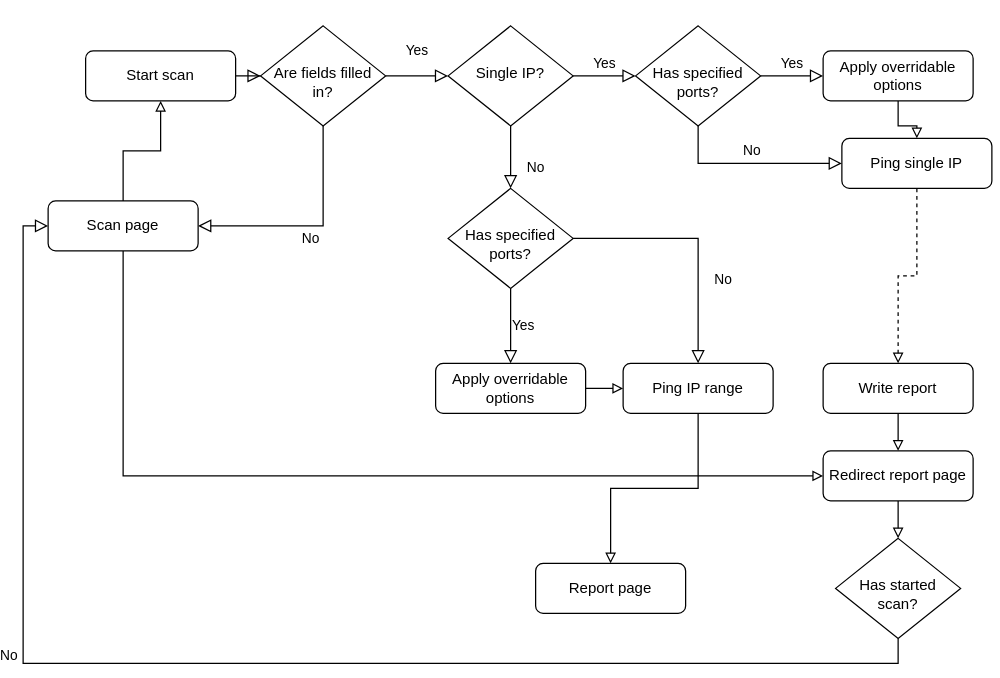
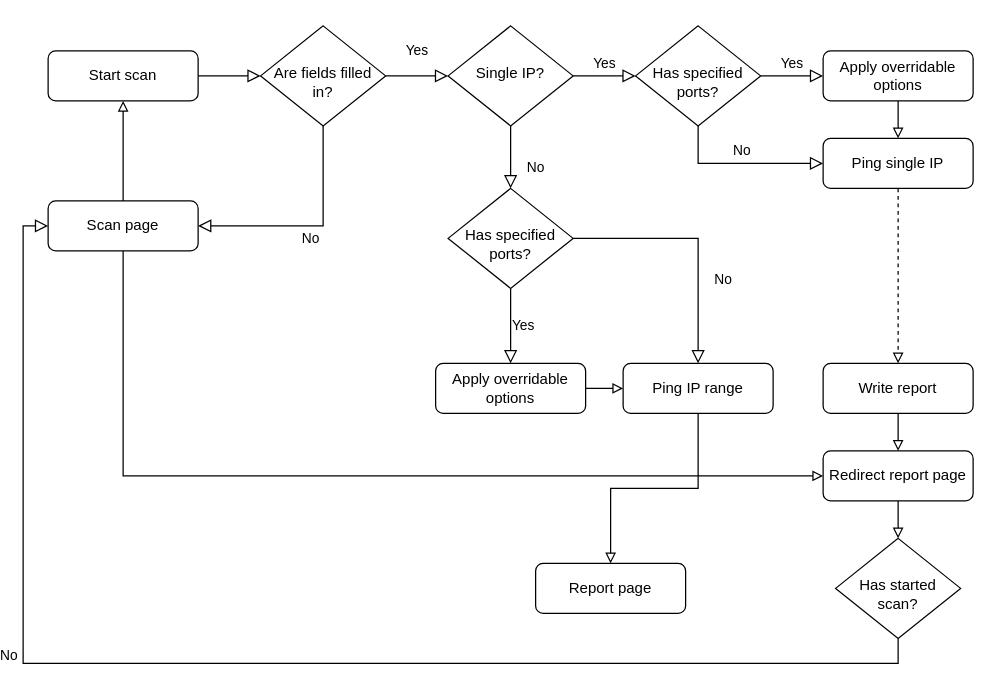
- <mxCell id="3" value="Start scan" style="rounded=1;whiteSpace=wrap;html=1;fontSize=12;glass=0;strokeWidth=1;shadow=0;" parent="1" vertex="1"><mxGeometry x="50" y="40" width="120" height="40" as="geometry" /></mxCell>
+ <mxCell id="3" value="Start scan" style="rounded=1;whiteSpace=wrap;html=1;fontSize=12;glass=0;strokeWidth=1;shadow=0;" parent="1" vertex="1"><mxGeometry x="20" y="40" width="120" height="40" as="geometry" /></mxCell>
- <mxCell id="15" value="Ping single IP" style="rounded=1;whiteSpace=wrap;html=1;fontSize=12;glass=0;strokeWidth=1;shadow=0;" vertex="1" parent="1"><mxGeometry x="655" y="110" width="120" height="40" as="geometry" /></mxCell>
+ <mxCell id="15" value="Ping single IP" style="rounded=1;whiteSpace=wrap;html=1;fontSize=12;glass=0;strokeWidth=1;shadow=0;" vertex="1" parent="1"><mxGeometry x="640" y="110" width="120" height="40" as="geometry" /></mxCell>
